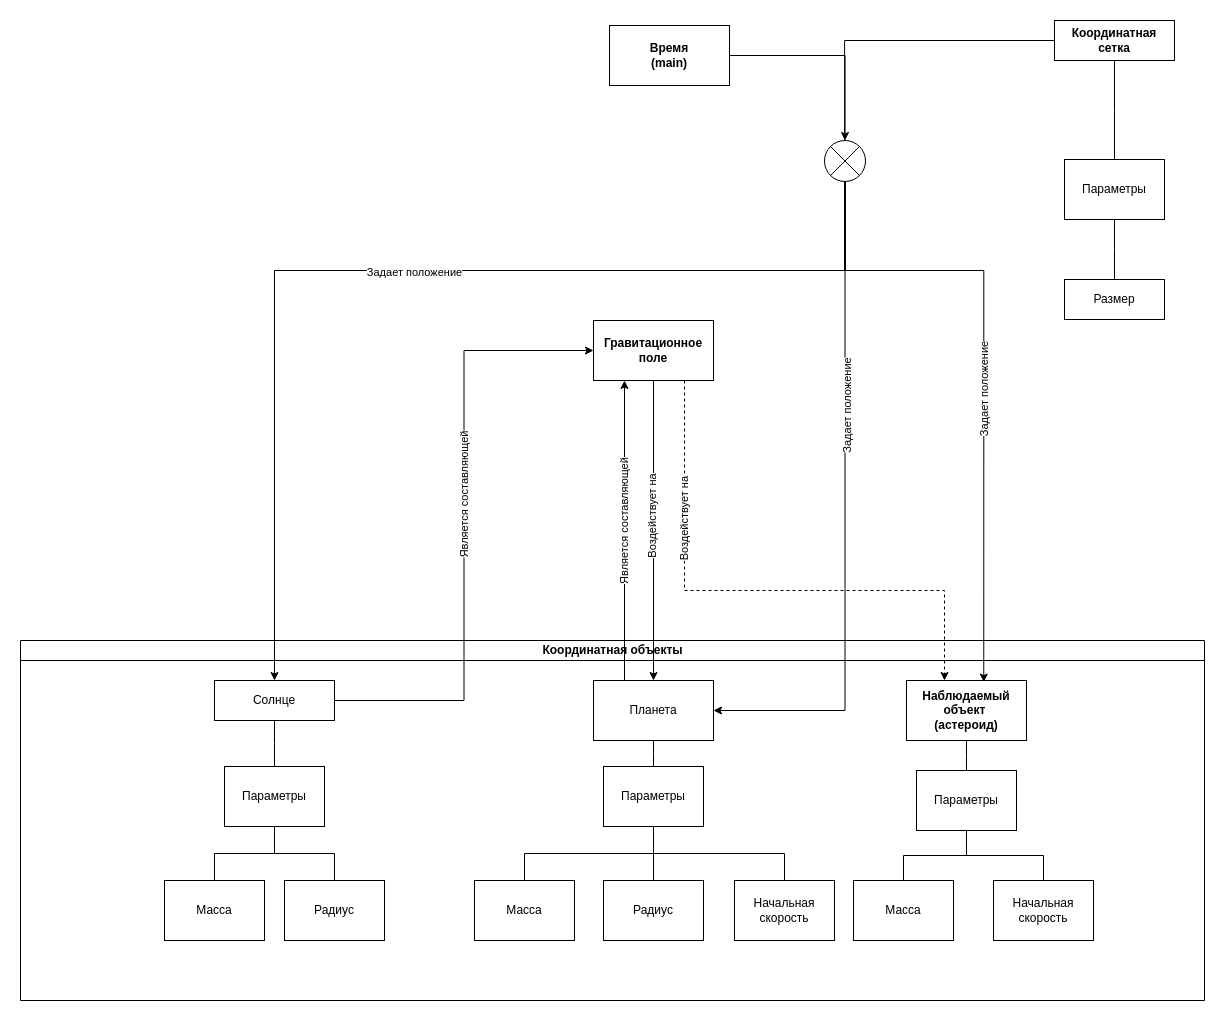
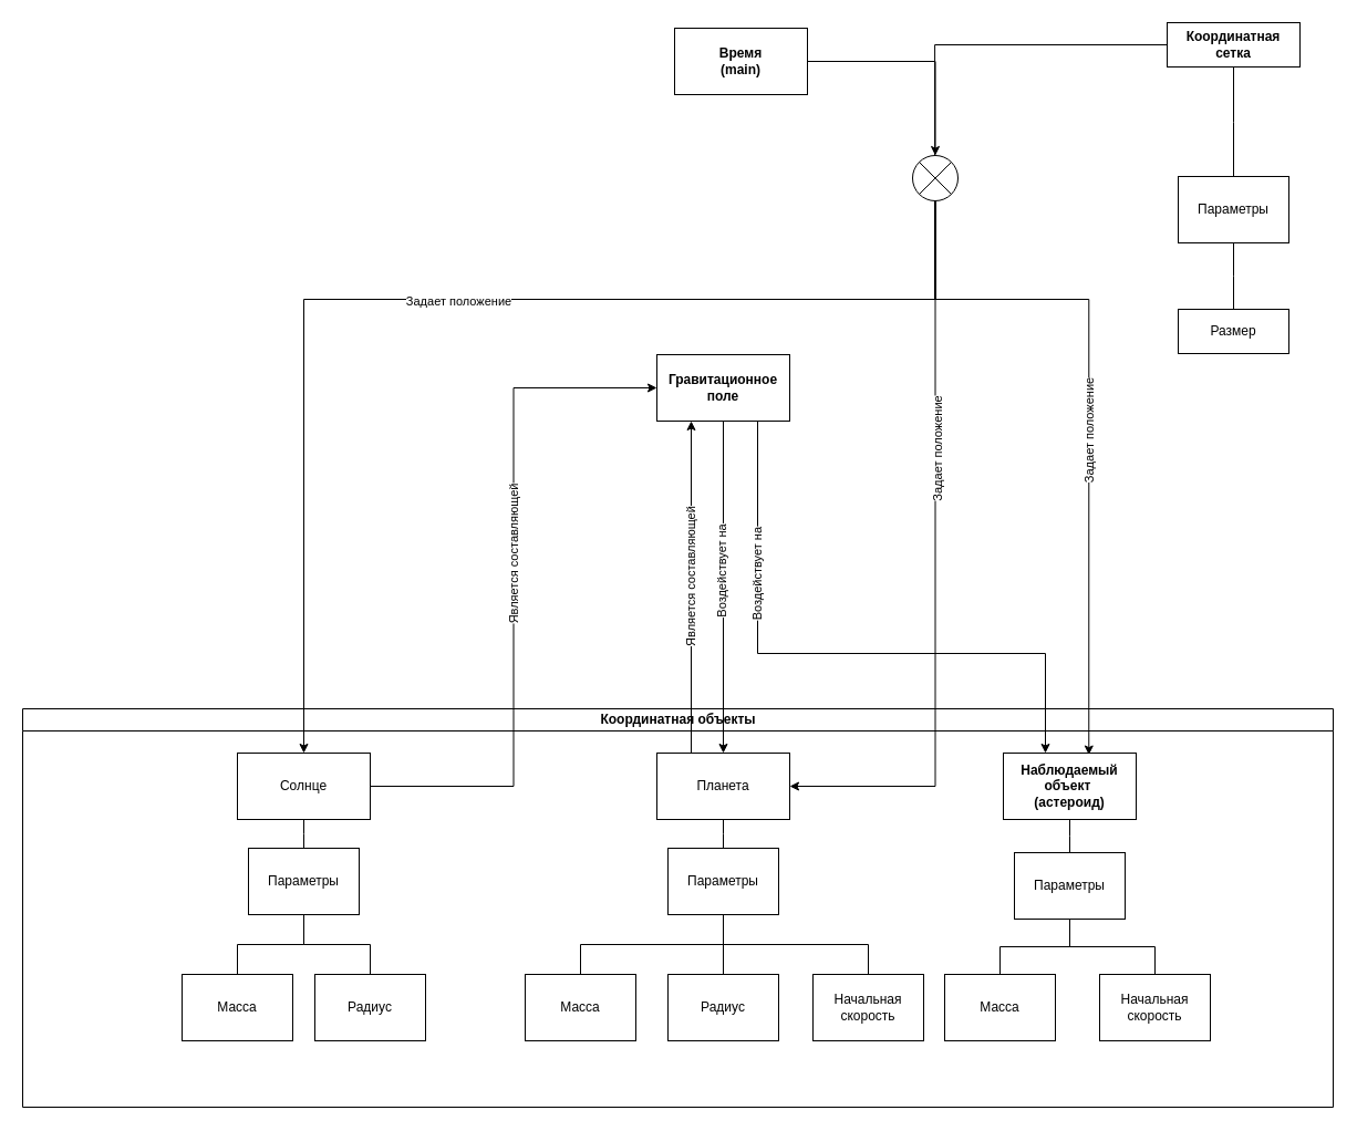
- <mxCell id="32" style="edgeStyle=orthogonalEdgeStyle;rounded=0;orthogonalLoop=1;jettySize=auto;html=1;dashed=1;" parent="1" source="34" target="17" edge="1"><mxGeometry relative="1" as="geometry"><Array as="points"><mxPoint x="684" y="590" /><mxPoint x="944" y="590" /></Array></mxGeometry></mxCell>
+ <mxCell id="32" style="edgeStyle=orthogonalEdgeStyle;rounded=0;orthogonalLoop=1;jettySize=auto;html=1;" parent="1" source="34" target="17" edge="1"><mxGeometry relative="1" as="geometry"><Array as="points"><mxPoint x="684" y="590" /><mxPoint x="944" y="590" /></Array></mxGeometry></mxCell>
- <mxCell id="4" value="Солнце" style="whiteSpace=wrap;html=1;align=center;treeFolding=1;treeMoving=1;newEdgeStyle={&quot;edgeStyle&quot;:&quot;elbowEdgeStyle&quot;,&quot;startArrow&quot;:&quot;none&quot;,&quot;endArrow&quot;:&quot;none&quot;};" parent="2" vertex="1"><mxGeometry x="194" y="40" width="120" height="40" as="geometry" /></mxCell>
+ <mxCell id="4" value="Солнце" style="whiteSpace=wrap;html=1;align=center;treeFolding=1;treeMoving=1;newEdgeStyle={&quot;edgeStyle&quot;:&quot;elbowEdgeStyle&quot;,&quot;startArrow&quot;:&quot;none&quot;,&quot;endArrow&quot;:&quot;none&quot;};" parent="2" vertex="1"><mxGeometry x="194" y="40" width="120" height="60" as="geometry" /></mxCell>
